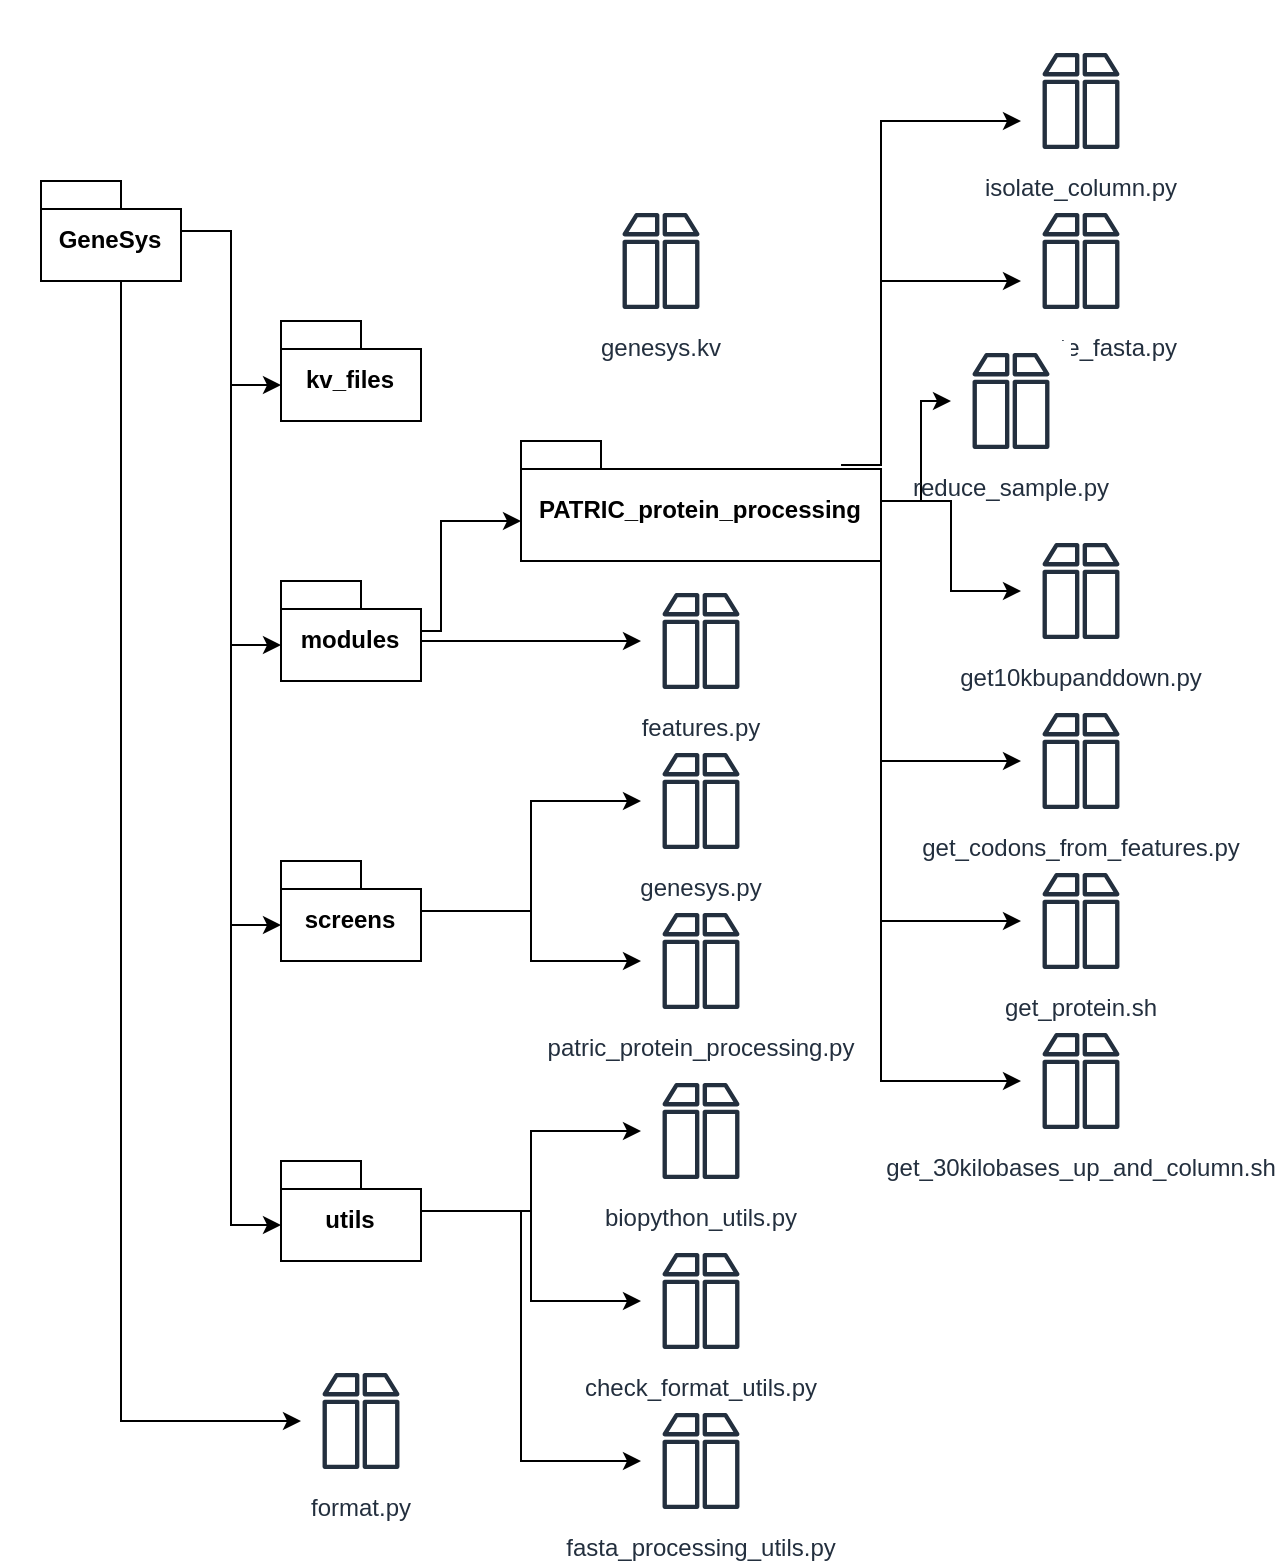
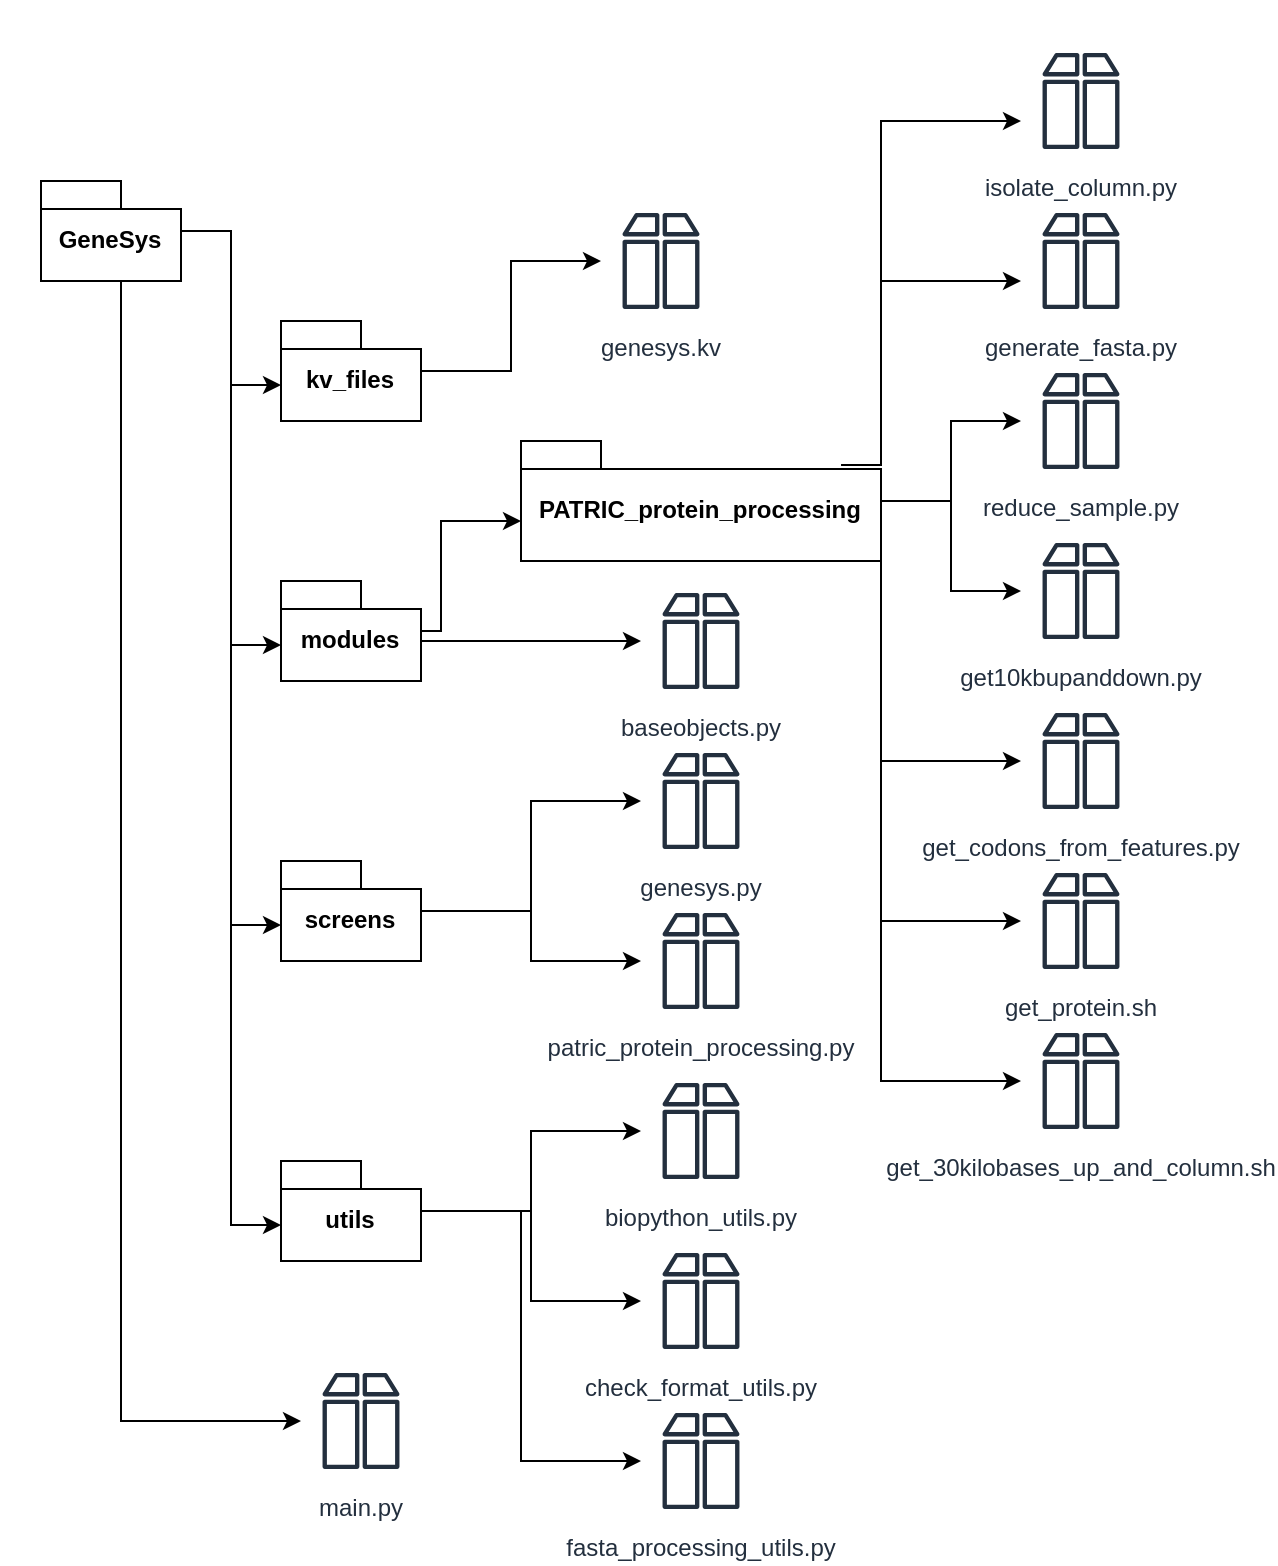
+ <mxCell id="5" style="edgeStyle=orthogonalEdgeStyle;rounded=0;orthogonalLoop=1;jettySize=auto;html=1;" edge="1" parent="1" source="6" target="4"><mxGeometry relative="1" as="geometry" /></mxCell>
- <mxCell id="32" value="reduce_sample.py" style="sketch=0;outlineConnect=0;fontColor=#232F3E;gradientColor=none;strokeColor=#232F3E;fillColor=#ffffff;dashed=0;verticalLabelPosition=bottom;verticalAlign=top;align=center;html=1;fontSize=12;fontStyle=0;aspect=fixed;shape=mxgraph.aws4.resourceIcon;resIcon=mxgraph.aws4.archive;" vertex="1" parent="1"><mxGeometry x="475" y="170" width="60" height="60" as="geometry" /></mxCell>
+ <mxCell id="32" value="reduce_sample.py" style="sketch=0;outlineConnect=0;fontColor=#232F3E;gradientColor=none;strokeColor=#232F3E;fillColor=#ffffff;dashed=0;verticalLabelPosition=bottom;verticalAlign=top;align=center;html=1;fontSize=12;fontStyle=0;aspect=fixed;shape=mxgraph.aws4.resourceIcon;resIcon=mxgraph.aws4.archive;" vertex="1" parent="1"><mxGeometry x="510" y="180" width="60" height="60" as="geometry" /></mxCell>
- <mxCell id="30" value="features.py" style="sketch=0;outlineConnect=0;fontColor=#232F3E;gradientColor=none;strokeColor=#232F3E;fillColor=#ffffff;dashed=0;verticalLabelPosition=bottom;verticalAlign=top;align=center;html=1;fontSize=12;fontStyle=0;aspect=fixed;shape=mxgraph.aws4.resourceIcon;resIcon=mxgraph.aws4.archive;" vertex="1" parent="1"><mxGeometry x="320" y="290" width="60" height="60" as="geometry" /></mxCell>
+ <mxCell id="30" value="baseobjects.py" style="sketch=0;outlineConnect=0;fontColor=#232F3E;gradientColor=none;strokeColor=#232F3E;fillColor=#ffffff;dashed=0;verticalLabelPosition=bottom;verticalAlign=top;align=center;html=1;fontSize=12;fontStyle=0;aspect=fixed;shape=mxgraph.aws4.resourceIcon;resIcon=mxgraph.aws4.archive;" vertex="1" parent="1"><mxGeometry x="320" y="290" width="60" height="60" as="geometry" /></mxCell>
- <mxCell id="17" value="&lt;div&gt;format.py&lt;/div&gt;" style="sketch=0;outlineConnect=0;fontColor=#232F3E;gradientColor=none;strokeColor=#232F3E;fillColor=#ffffff;dashed=0;verticalLabelPosition=bottom;verticalAlign=top;align=center;html=1;fontSize=12;fontStyle=0;aspect=fixed;shape=mxgraph.aws4.resourceIcon;resIcon=mxgraph.aws4.archive;" vertex="1" parent="1"><mxGeometry x="150" y="680" width="60" height="60" as="geometry" /></mxCell>
+ <mxCell id="17" value="&lt;div&gt;main.py&lt;/div&gt;" style="sketch=0;outlineConnect=0;fontColor=#232F3E;gradientColor=none;strokeColor=#232F3E;fillColor=#ffffff;dashed=0;verticalLabelPosition=bottom;verticalAlign=top;align=center;html=1;fontSize=12;fontStyle=0;aspect=fixed;shape=mxgraph.aws4.resourceIcon;resIcon=mxgraph.aws4.archive;" vertex="1" parent="1"><mxGeometry x="150" y="680" width="60" height="60" as="geometry" /></mxCell>
